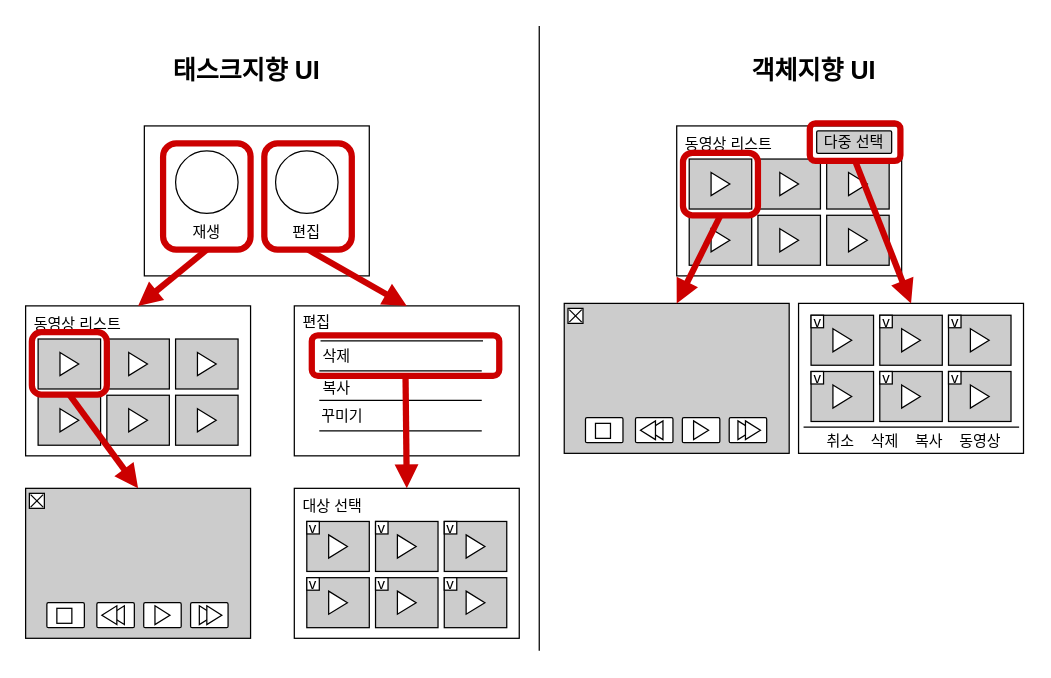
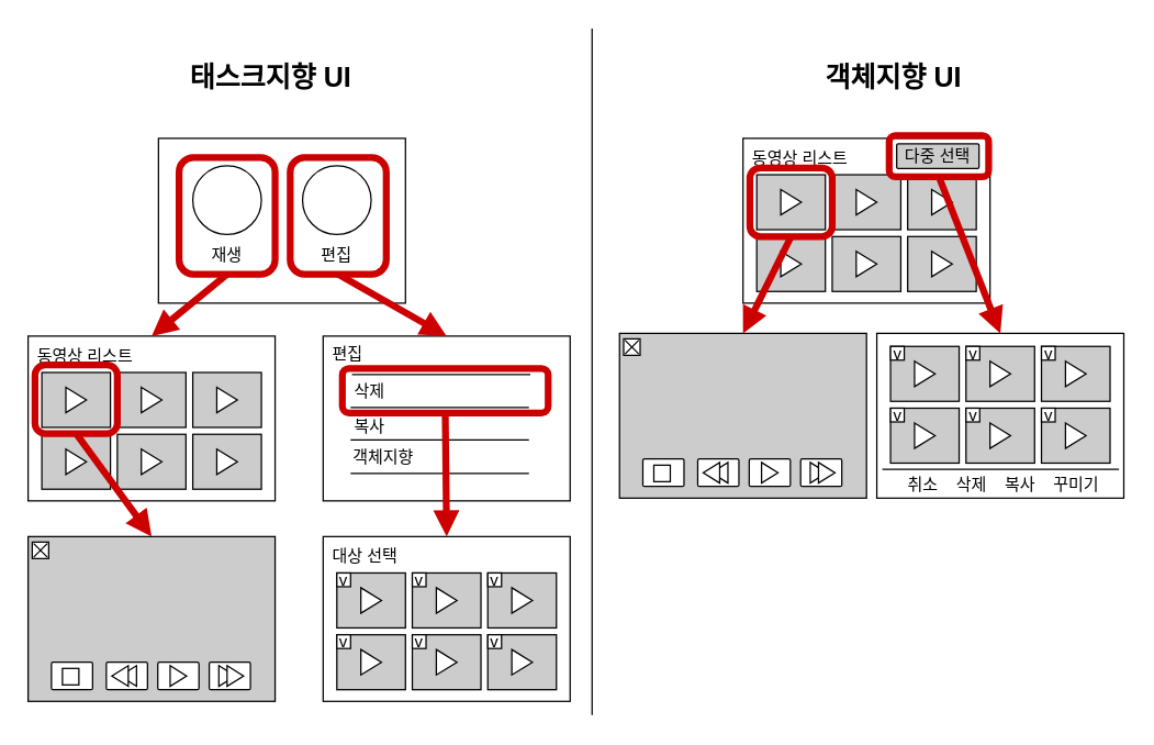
- <mxCell id="23" value="꾸미기" style="text;html=1;strokeColor=none;fillColor=none;align=left;verticalAlign=middle;whiteSpace=wrap;rounded=0;" vertex="1" parent="1"><mxGeometry x="255" y="318" width="60" height="30" as="geometry" /></mxCell>
+ <mxCell id="23" value="객체지향" style="text;html=1;strokeColor=none;fillColor=none;align=left;verticalAlign=middle;whiteSpace=wrap;rounded=0;" vertex="1" parent="1"><mxGeometry x="255" y="318" width="60" height="30" as="geometry" /></mxCell>
- <mxCell id="125" value="취소&amp;nbsp; &amp;nbsp; 삭제&amp;nbsp; &amp;nbsp; 복사&amp;nbsp; &amp;nbsp; 동영상" style="text;html=1;strokeColor=none;fillColor=none;align=center;verticalAlign=middle;whiteSpace=wrap;rounded=0;fontSize=12;" vertex="1" parent="1"><mxGeometry x="651" y="338" width="160" height="30" as="geometry" /></mxCell>
+ <mxCell id="125" value="취소&amp;nbsp; &amp;nbsp; 삭제&amp;nbsp; &amp;nbsp; 복사&amp;nbsp; &amp;nbsp; 꾸미기" style="text;html=1;strokeColor=none;fillColor=none;align=center;verticalAlign=middle;whiteSpace=wrap;rounded=0;fontSize=12;" vertex="1" parent="1"><mxGeometry x="651" y="338" width="160" height="30" as="geometry" /></mxCell>
